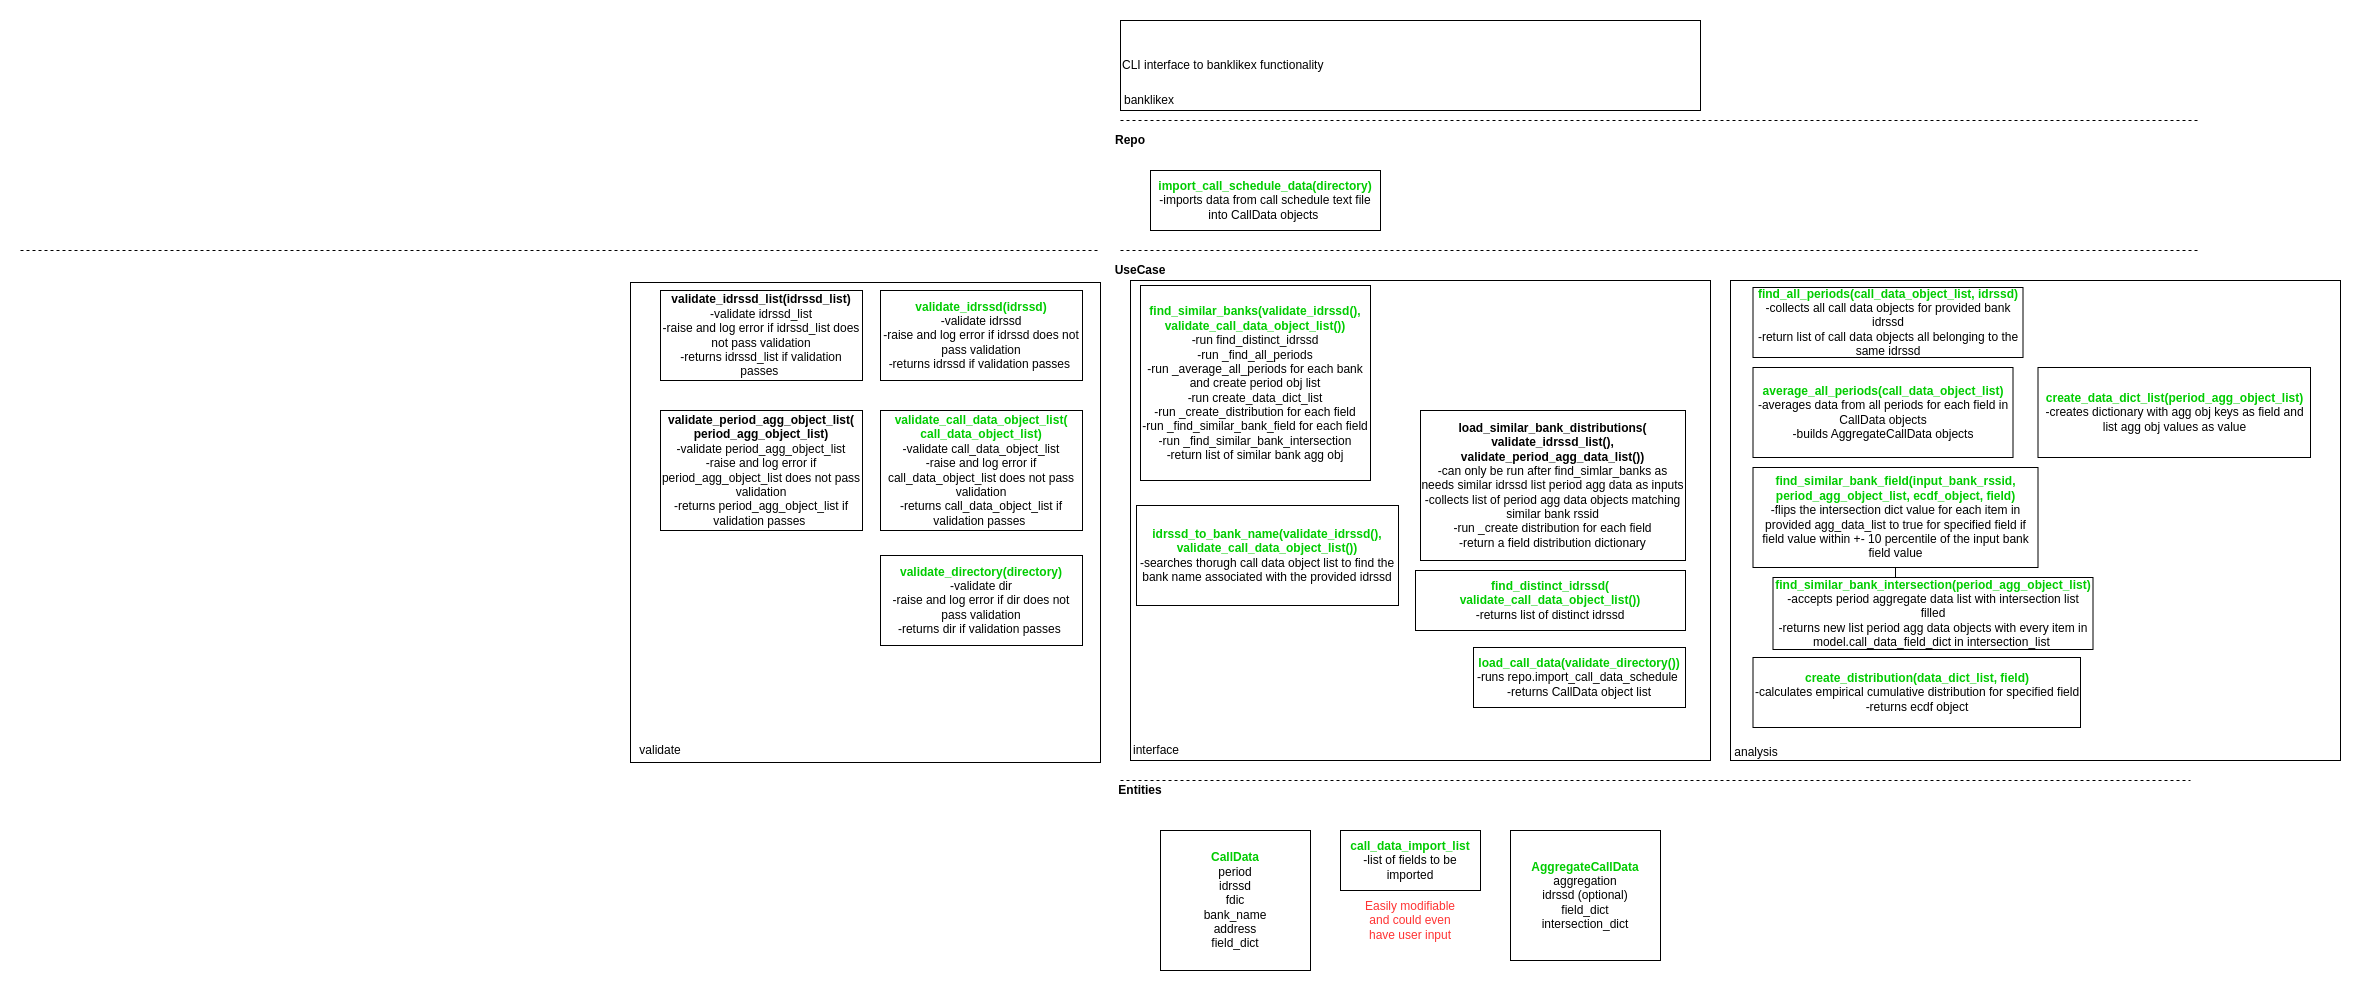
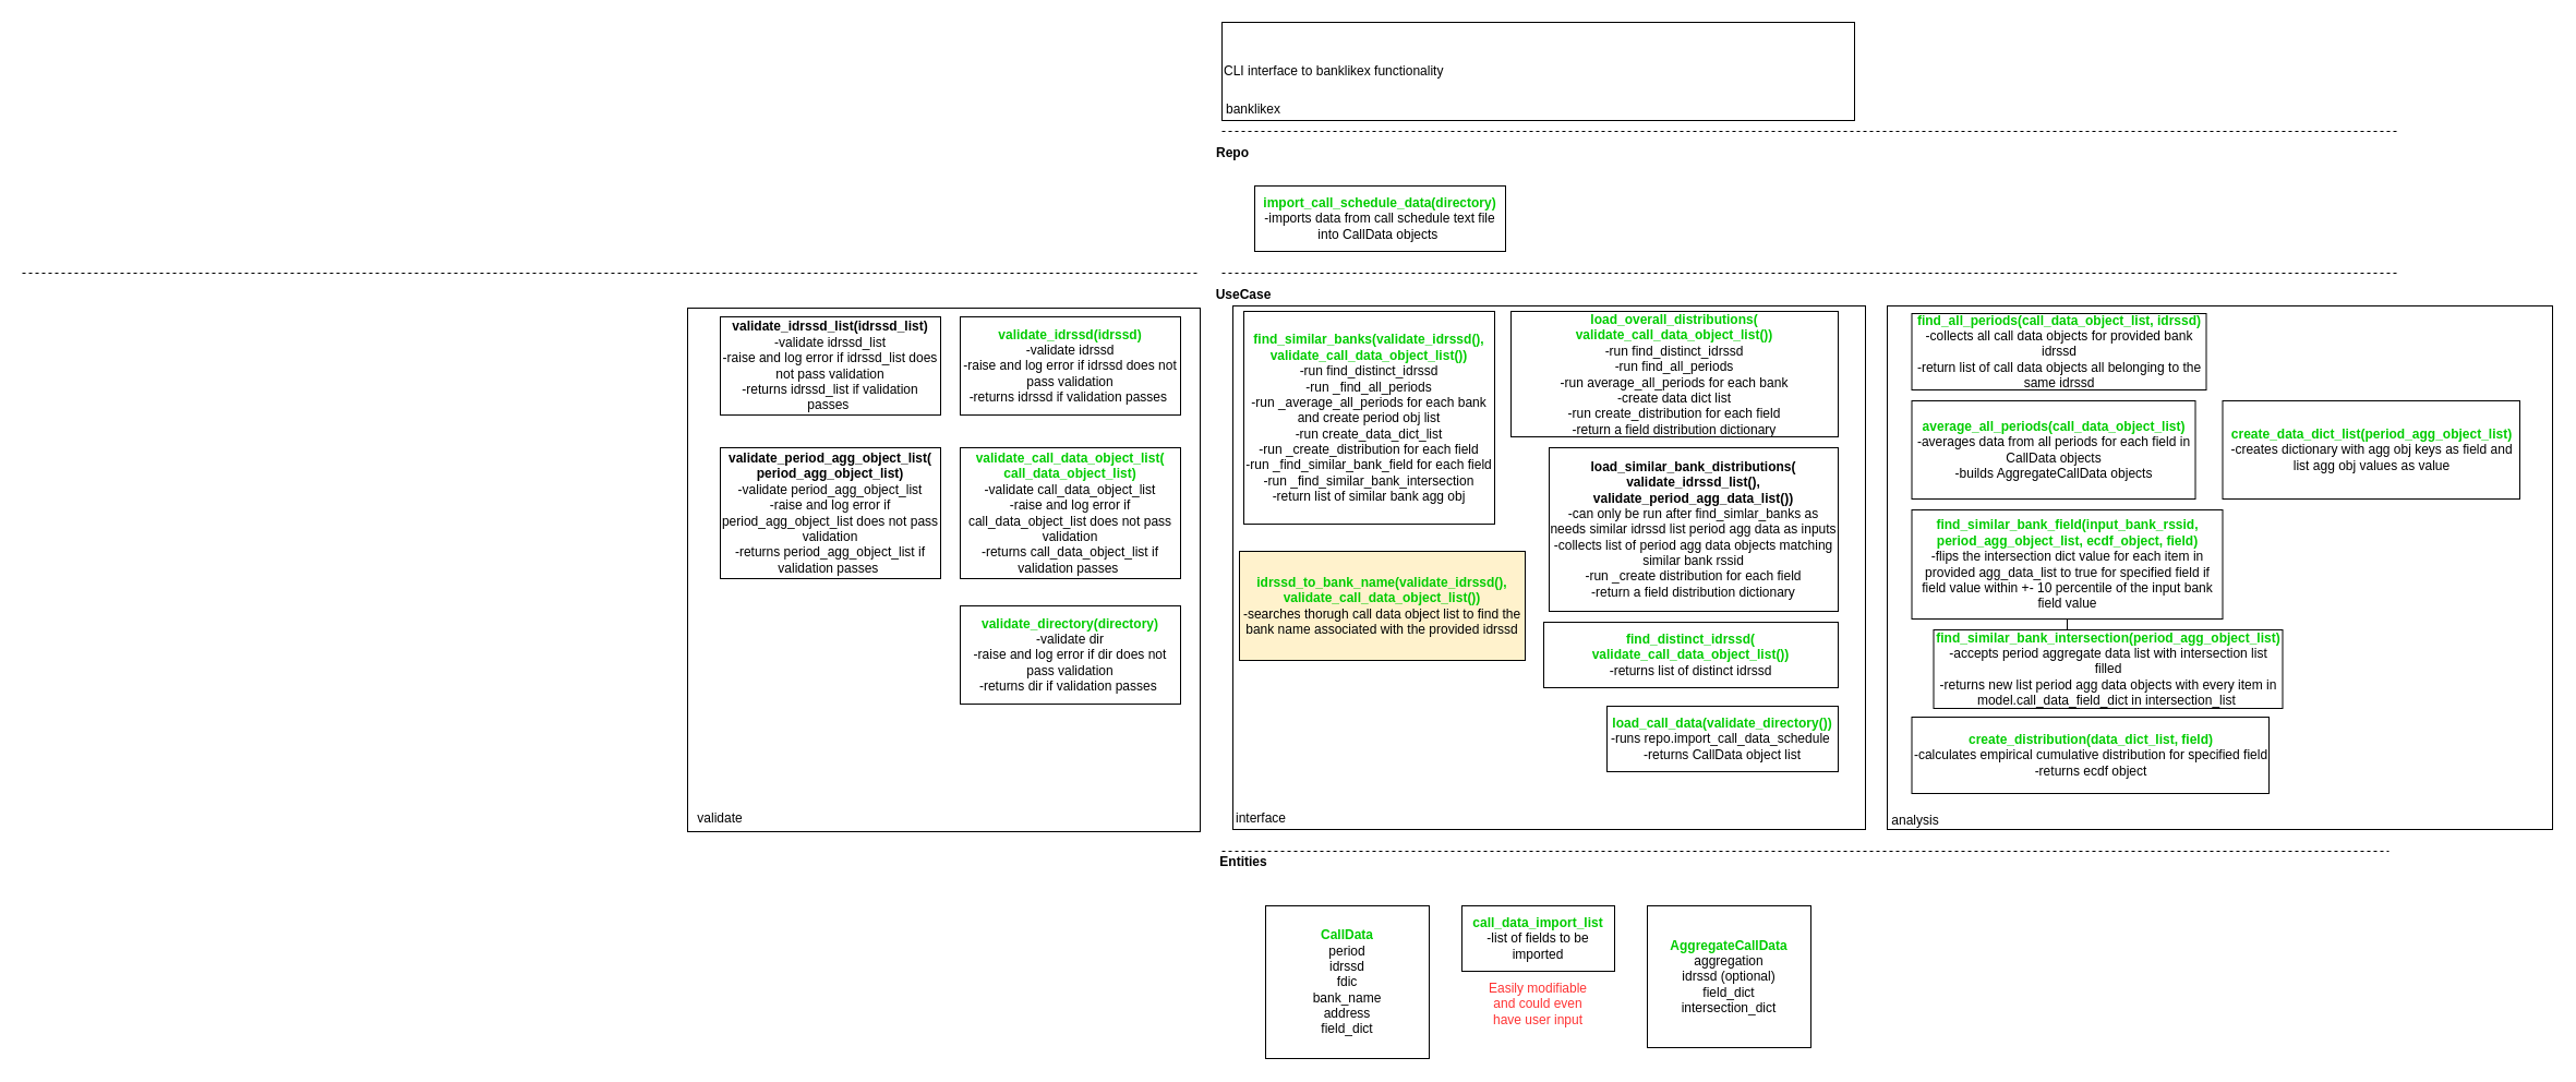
+ <mxCell id="13" value="&lt;b&gt;&lt;font color=&quot;#00cc00&quot;&gt;load_overall_distributions(&lt;br&gt;validate_call_data_object_list())&lt;/font&gt;&lt;br&gt;&lt;/b&gt;-run find_distinct_idrssd&lt;br&gt;-run find_all_periods&lt;br&gt;-run average_all_periods for each bank&lt;br&gt;-create data dict list&lt;br&gt;-run create_distribution for each field&lt;br&gt;-return a field distribution dictionary&lt;b&gt;&lt;br&gt;&lt;/b&gt;" style="rounded=0;whiteSpace=wrap;html=1;" parent="1" vertex="1"><mxGeometry x="1385" y="285" width="300" height="115" as="geometry" /></mxCell>
- <mxCell id="26" value="&lt;b&gt;&lt;font color=&quot;#00cc00&quot;&gt;idrssd_to_bank_name(validate_idrssd(), validate_call_data_object_list())&lt;/font&gt;&lt;/b&gt;&lt;br&gt;-searches thorugh call data object list to find the bank name associated with the provided idrssd" style="rounded=0;whiteSpace=wrap;html=1;" parent="1" vertex="1"><mxGeometry x="1136" y="505" width="262" height="100" as="geometry" /></mxCell>
+ <mxCell id="26" value="&lt;b&gt;&lt;font color=&quot;#00cc00&quot;&gt;idrssd_to_bank_name(validate_idrssd(), validate_call_data_object_list())&lt;/font&gt;&lt;/b&gt;&lt;br&gt;-searches thorugh call data object list to find the bank name associated with the provided idrssd" style="rounded=0;whiteSpace=wrap;html=1;fillColor=#fff2cc;" parent="1" vertex="1"><mxGeometry x="1136" y="505" width="262" height="100" as="geometry" /></mxCell>
